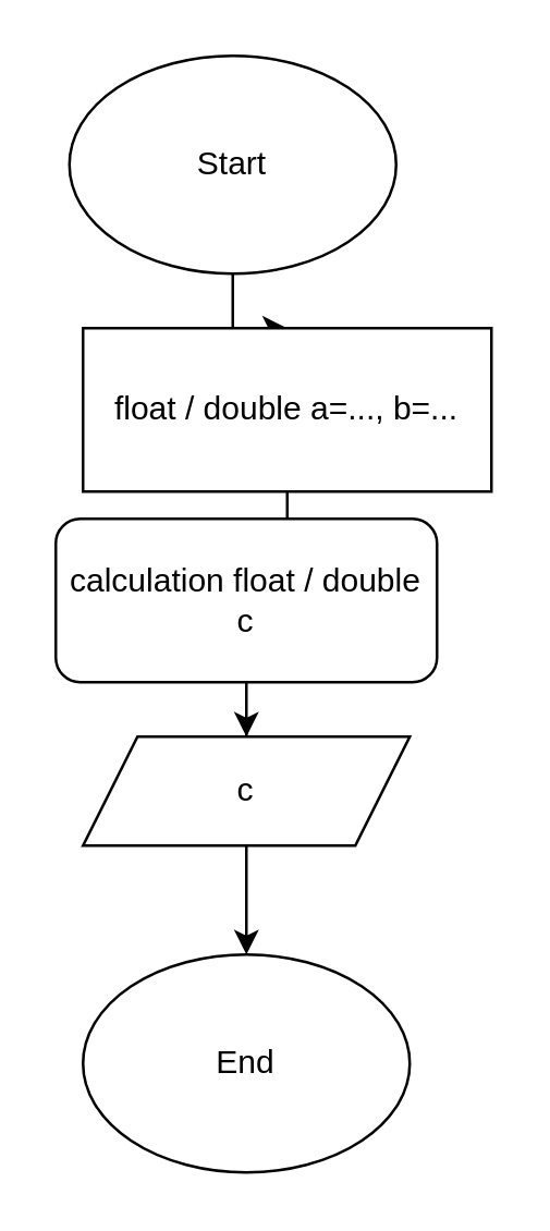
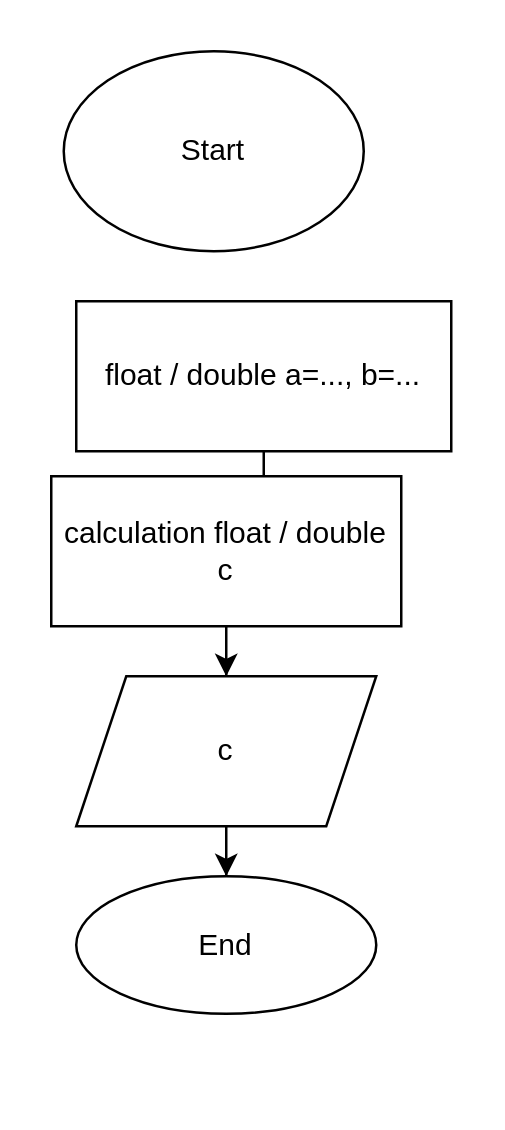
- <mxCell id="2" value="" style="edgeStyle=orthogonalEdgeStyle;rounded=0;orthogonalLoop=1;jettySize=auto;html=1;" edge="1" parent="1" source="3" target="5"><mxGeometry relative="1" as="geometry" /></mxCell>
- <mxCell id="7" value="calculation float / double c" style="whiteSpace=wrap;html=1;rounded=1;" vertex="1" parent="1"><mxGeometry x="20" y="190" width="140" height="60" as="geometry" /></mxCell>
+ <mxCell id="7" value="calculation float / double c" style="rounded=0;whiteSpace=wrap;html=1;" vertex="1" parent="1"><mxGeometry x="20" y="190" width="140" height="60" as="geometry" /></mxCell>
- <mxCell id="9" value="c" style="shape=parallelogram;perimeter=parallelogramPerimeter;whiteSpace=wrap;html=1;fixedSize=1;" vertex="1" parent="1"><mxGeometry x="30" y="270" width="120" height="40" as="geometry" /></mxCell>
+ <mxCell id="9" value="c" style="shape=parallelogram;perimeter=parallelogramPerimeter;whiteSpace=wrap;html=1;fixedSize=1;" vertex="1" parent="1"><mxGeometry x="30" y="270" width="120" height="60" as="geometry" /></mxCell>
- <mxCell id="10" value="End" style="ellipse;whiteSpace=wrap;html=1;" vertex="1" parent="1"><mxGeometry x="30" y="350" width="120" height="80" as="geometry" /></mxCell>
+ <mxCell id="10" value="End" style="ellipse;whiteSpace=wrap;html=1;" vertex="1" parent="1"><mxGeometry x="30" y="350" width="120" height="55" as="geometry" /></mxCell>
